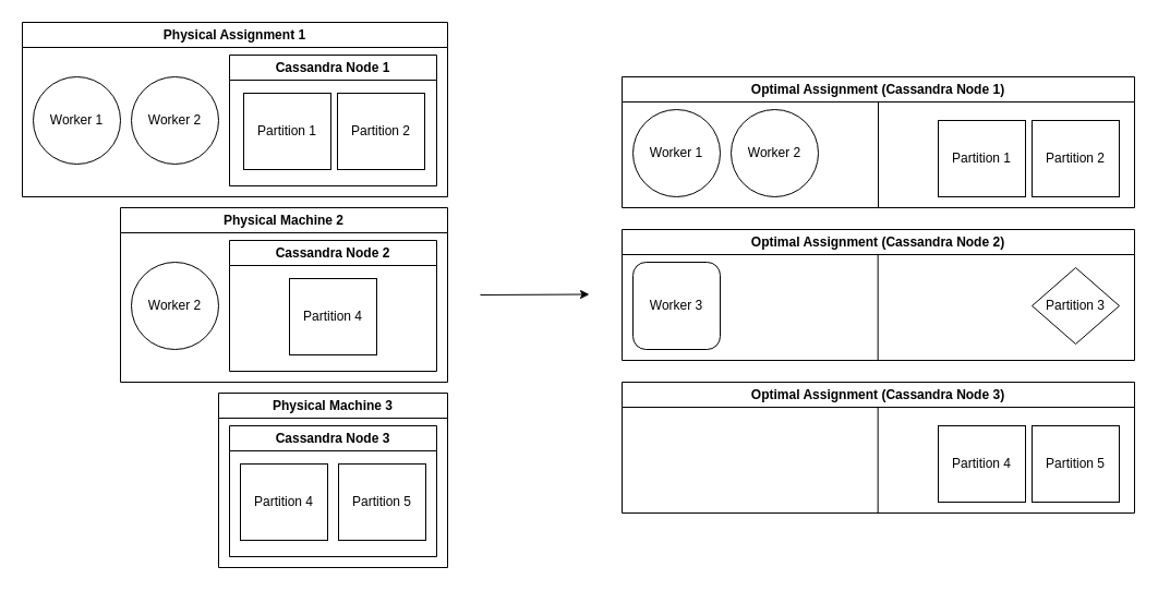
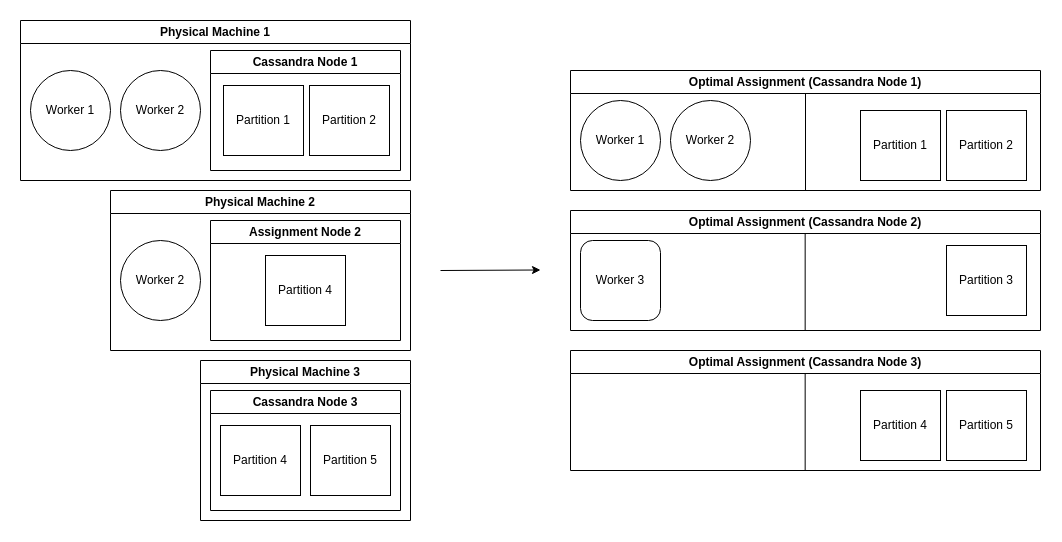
- <mxCell id="24" value="Physical Assignment 1" style="swimlane;whiteSpace=wrap;html=1;" vertex="1" parent="1"><mxGeometry x="20" y="20" width="390" height="160" as="geometry" /></mxCell>
+ <mxCell id="24" value="Physical Machine 1" style="swimlane;whiteSpace=wrap;html=1;" vertex="1" parent="1"><mxGeometry x="20" y="20" width="390" height="160" as="geometry" /></mxCell>
- <mxCell id="21" value="Cassandra Node 2" style="swimlane;whiteSpace=wrap;html=1;startSize=23;" vertex="1" parent="20"><mxGeometry x="100" y="30" width="190" height="120" as="geometry" /></mxCell>
+ <mxCell id="21" value="Assignment Node 2" style="swimlane;whiteSpace=wrap;html=1;startSize=23;" vertex="1" parent="20"><mxGeometry x="100" y="30" width="190" height="120" as="geometry" /></mxCell>
- <mxCell id="9" value="Partition 3" style="rhombus;whiteSpace=wrap;html=1;" parent="7" vertex="1"><mxGeometry x="376" y="35" width="80" height="70" as="geometry" /></mxCell>
+ <mxCell id="9" value="Partition 3" style="rounded=0;whiteSpace=wrap;html=1;" parent="7" vertex="1"><mxGeometry x="376" y="35" width="80" height="70" as="geometry" /></mxCell>
